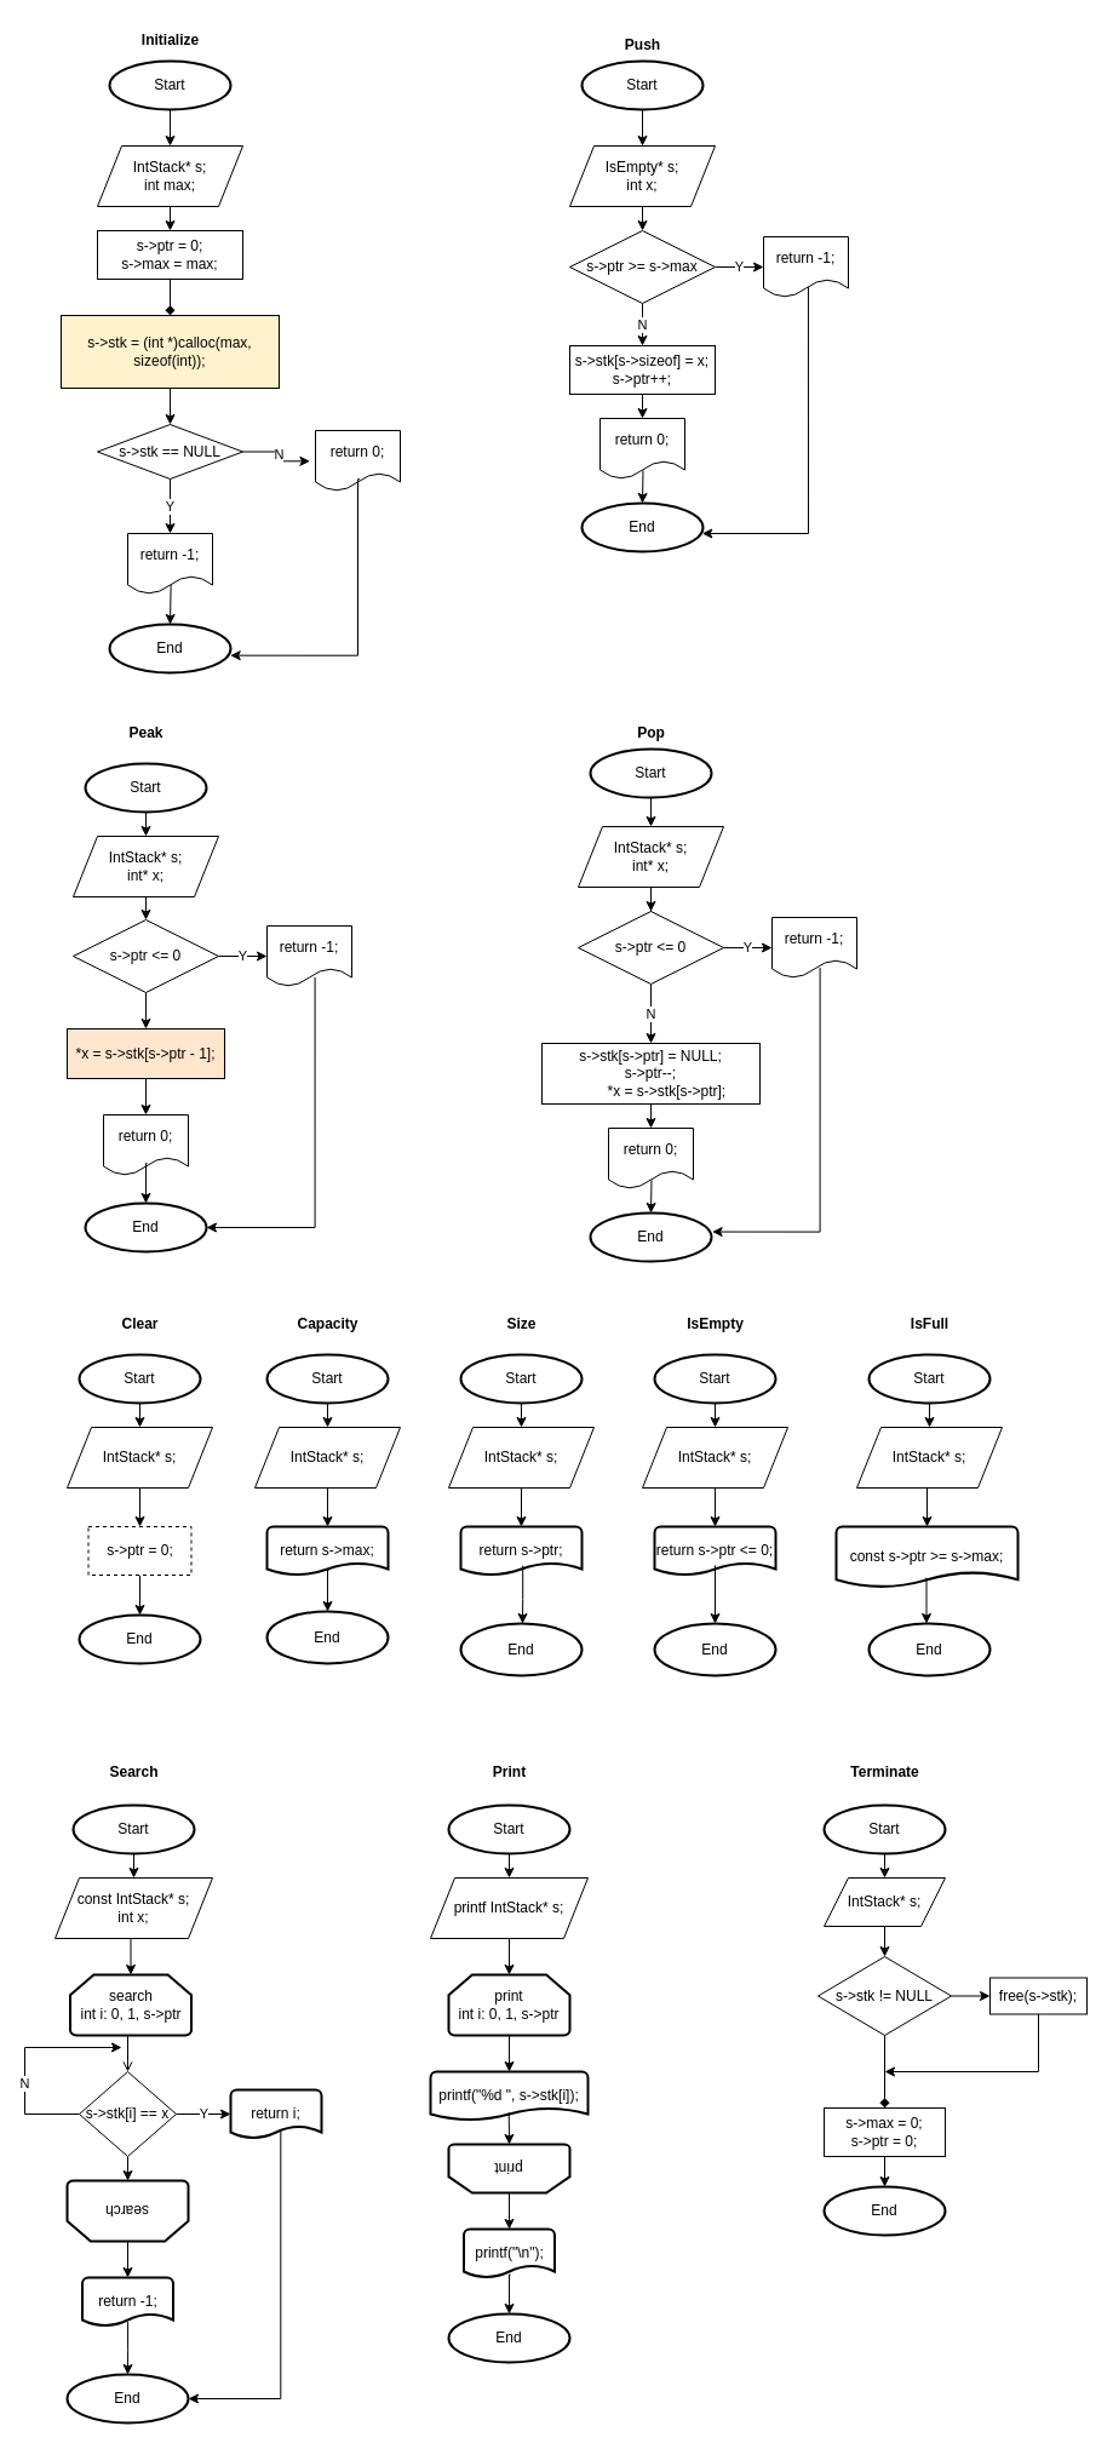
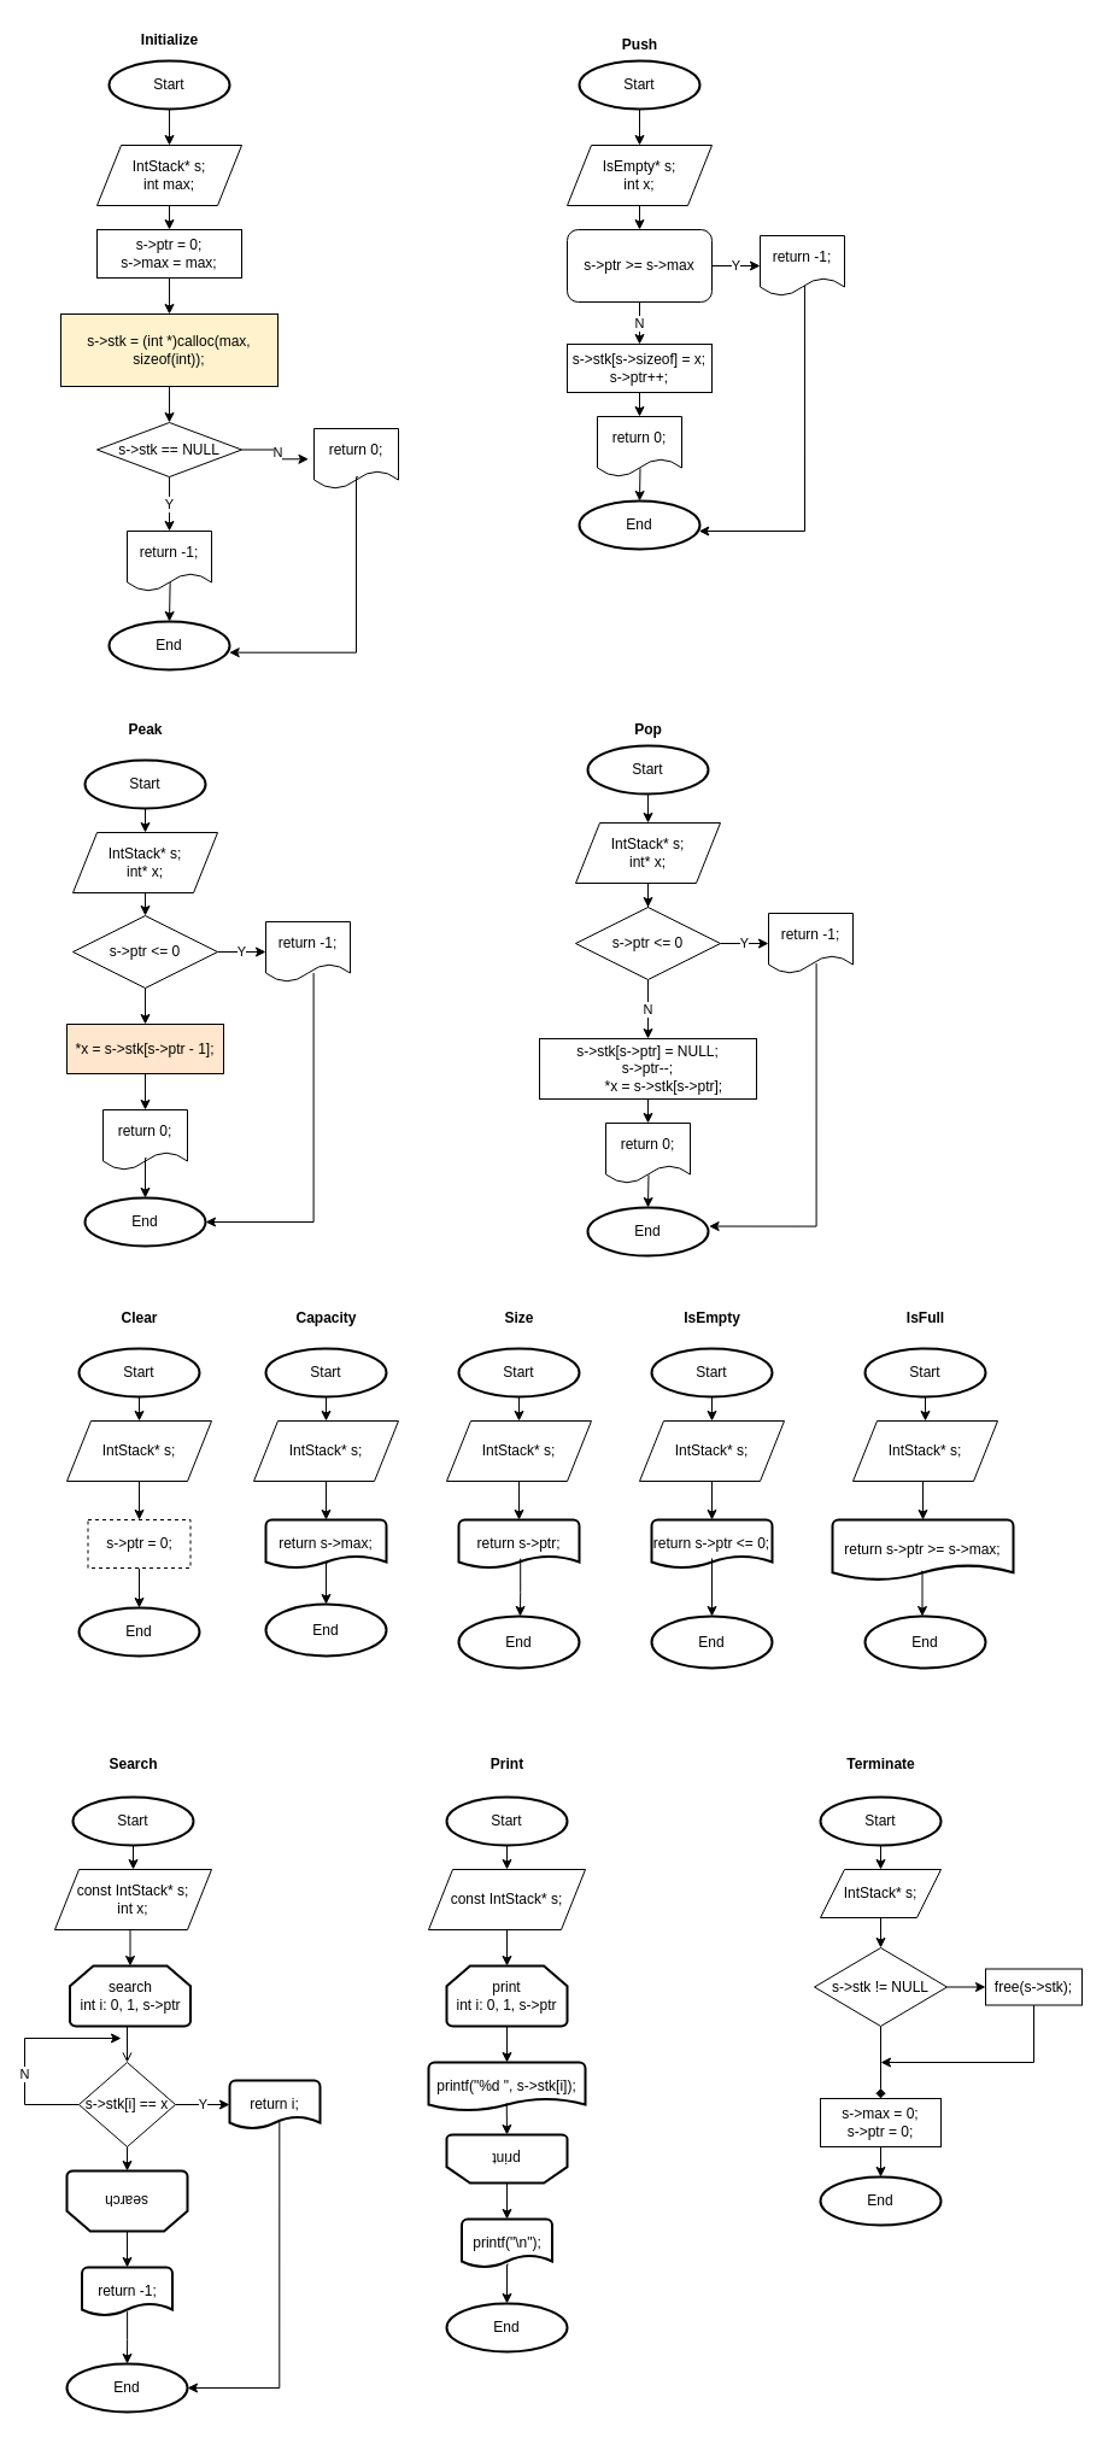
- <mxCell id="24" value="s-&amp;gt;ptr &amp;gt;= s-&amp;gt;max" style="rhombus;whiteSpace=wrap;html=1;" vertex="1" parent="1"><mxGeometry x="470" y="190" width="120" height="60" as="geometry" /></mxCell>
+ <mxCell id="24" value="s-&amp;gt;ptr &amp;gt;= s-&amp;gt;max" style="whiteSpace=wrap;html=1;rounded=1;" vertex="1" parent="1"><mxGeometry x="470" y="190" width="120" height="60" as="geometry" /></mxCell>
- <mxCell id="7" style="edgeStyle=orthogonalEdgeStyle;rounded=0;orthogonalLoop=1;jettySize=auto;html=1;exitX=0.5;exitY=1;exitDx=0;exitDy=0;entryX=0.5;entryY=0;entryDx=0;entryDy=0;endArrow=diamond;" edge="1" parent="1" source="8" target="10"><mxGeometry relative="1" as="geometry" /></mxCell>
+ <mxCell id="7" style="edgeStyle=orthogonalEdgeStyle;rounded=0;orthogonalLoop=1;jettySize=auto;html=1;exitX=0.5;exitY=1;exitDx=0;exitDy=0;entryX=0.5;entryY=0;entryDx=0;entryDy=0;" edge="1" parent="1" source="8" target="10"><mxGeometry relative="1" as="geometry" /></mxCell>
- <mxCell id="94" value="const s-&amp;gt;ptr &amp;gt;= s-&amp;gt;max;" style="strokeWidth=2;html=1;shape=mxgraph.flowchart.document2;whiteSpace=wrap;size=0.25;" vertex="1" parent="1"><mxGeometry x="690" y="1260" width="150" height="50" as="geometry" /></mxCell>
+ <mxCell id="94" value="return s-&amp;gt;ptr &amp;gt;= s-&amp;gt;max;" style="strokeWidth=2;html=1;shape=mxgraph.flowchart.document2;whiteSpace=wrap;size=0.25;" vertex="1" parent="1"><mxGeometry x="690" y="1260" width="150" height="50" as="geometry" /></mxCell>
- <mxCell id="127" value="printf IntStack* s;" style="shape=parallelogram;perimeter=parallelogramPerimeter;whiteSpace=wrap;html=1;fixedSize=1;" vertex="1" parent="1"><mxGeometry x="355" y="1550" width="130" height="50" as="geometry" /></mxCell>
+ <mxCell id="127" value="const IntStack* s;" style="shape=parallelogram;perimeter=parallelogramPerimeter;whiteSpace=wrap;html=1;fixedSize=1;" vertex="1" parent="1"><mxGeometry x="355" y="1550" width="130" height="50" as="geometry" /></mxCell>
